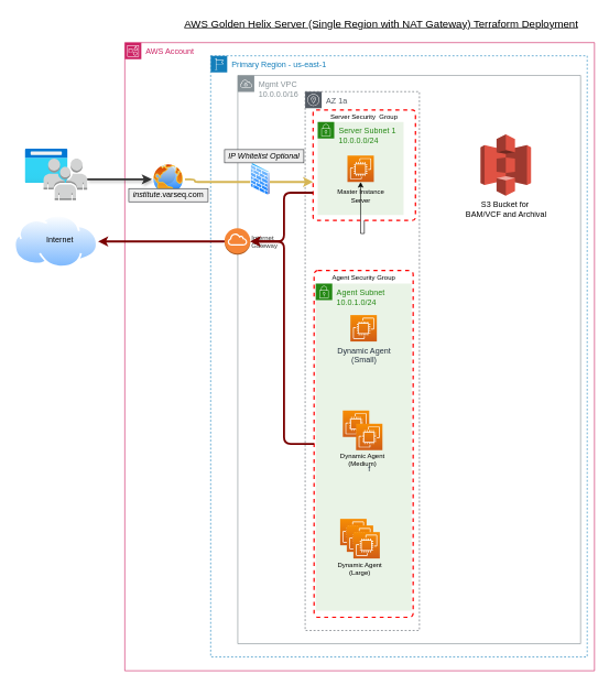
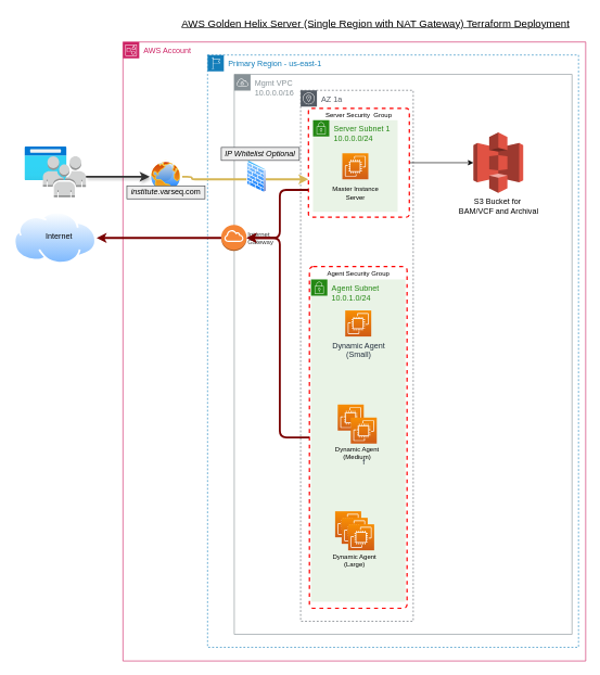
- <mxCell id="8" value="" style="edgeStyle=orthogonalEdgeStyle;rounded=0;orthogonalLoop=1;jettySize=auto;html=1;" parent="4" source="9" target="3" edge="1"><mxGeometry relative="1" as="geometry" /></mxCell>
+ <mxCell id="8" value="" style="edgeStyle=orthogonalEdgeStyle;rounded=0;orthogonalLoop=1;jettySize=auto;html=1;" parent="4" source="9" target="17" edge="1"><mxGeometry relative="1" as="geometry" /></mxCell>
